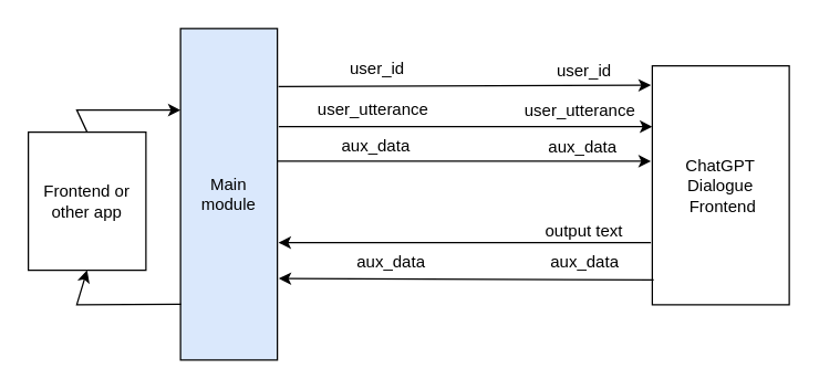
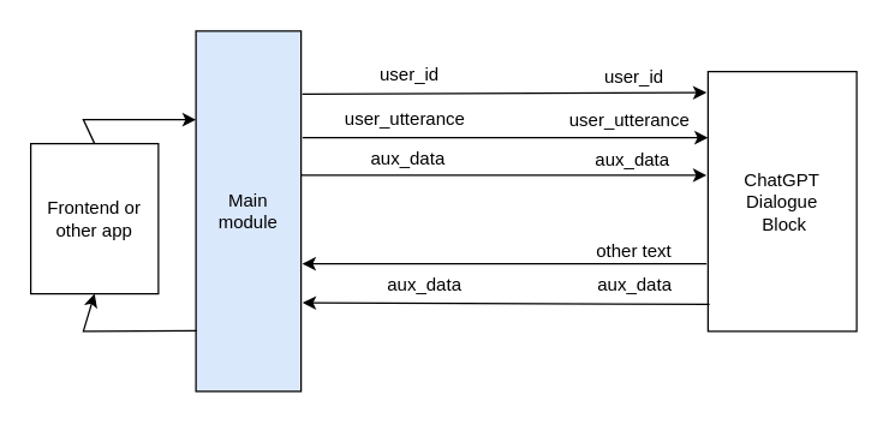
- <mxCell id="3" value="ChatGPT Dialogue&lt;br&gt;&amp;nbsp;Frontend" style="rounded=0;whiteSpace=wrap;html=1;" parent="1" vertex="1"><mxGeometry x="471" y="47" width="99" height="173" as="geometry" /></mxCell>
+ <mxCell id="3" value="ChatGPT Dialogue&lt;br&gt;&amp;nbsp;Block" style="rounded=0;whiteSpace=wrap;html=1;" parent="1" vertex="1"><mxGeometry x="471" y="47" width="99" height="173" as="geometry" /></mxCell>
- <mxCell id="10" value="output text" style="text;html=1;strokeColor=none;fillColor=none;align=center;verticalAlign=middle;whiteSpace=wrap;rounded=0;" parent="1" vertex="1"><mxGeometry x="392" y="144.75" width="60" height="44.5" as="geometry" /></mxCell>
+ <mxCell id="10" value="other text" style="text;html=1;strokeColor=none;fillColor=none;align=center;verticalAlign=middle;whiteSpace=wrap;rounded=0;" parent="1" vertex="1"><mxGeometry x="392" y="144.75" width="60" height="44.5" as="geometry" /></mxCell>
